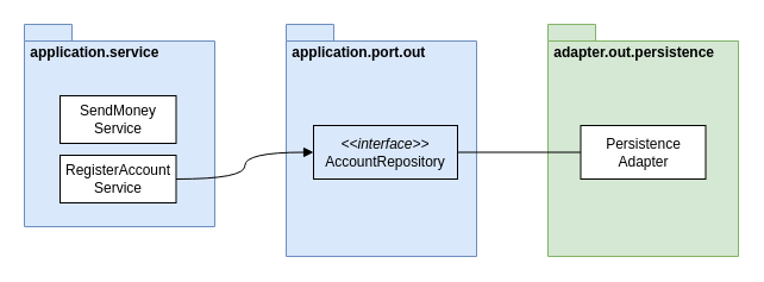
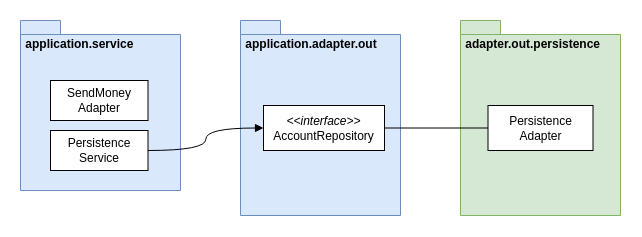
- <mxCell id="2" value="&amp;nbsp;application.port.out" style="shape=folder;fontStyle=1;spacingTop=10;tabWidth=40;tabHeight=14;tabPosition=left;html=1;whiteSpace=wrap;verticalAlign=top;align=left;fillColor=#dae8fc;strokeColor=#6c8ebf;" vertex="1" parent="1"><mxGeometry x="240" y="20" width="160" height="195" as="geometry" /></mxCell>
+ <mxCell id="2" value="&amp;nbsp;application.adapter.out" style="shape=folder;fontStyle=1;spacingTop=10;tabWidth=40;tabHeight=14;tabPosition=left;html=1;whiteSpace=wrap;verticalAlign=top;align=left;fillColor=#dae8fc;strokeColor=#6c8ebf;" vertex="1" parent="1"><mxGeometry x="240" y="20" width="160" height="195" as="geometry" /></mxCell>
- <mxCell id="5" value="SendMoney&lt;div&gt;Service&lt;/div&gt;" style="rounded=0;whiteSpace=wrap;html=1;" vertex="1" parent="1"><mxGeometry x="50" y="80" width="97.5" height="40" as="geometry" /></mxCell>
+ <mxCell id="5" value="SendMoney&lt;div&gt;Adapter&lt;/div&gt;" style="rounded=0;whiteSpace=wrap;html=1;" vertex="1" parent="1"><mxGeometry x="50" y="80" width="97.5" height="40" as="geometry" /></mxCell>
- <mxCell id="3" value="&lt;div&gt;&lt;i&gt;&amp;lt;&amp;lt;interface&amp;gt;&amp;gt;&lt;/i&gt;&lt;/div&gt;&lt;div&gt;AccountRepository&lt;/div&gt;" style="rounded=0;whiteSpace=wrap;html=1;fillColor=#dae8fc;" vertex="1" parent="1"><mxGeometry x="263" y="105" width="121" height="45" as="geometry" /></mxCell>
+ <mxCell id="3" value="&lt;div&gt;&lt;i&gt;&amp;lt;&amp;lt;interface&amp;gt;&amp;gt;&lt;/i&gt;&lt;/div&gt;&lt;div&gt;AccountRepository&lt;/div&gt;" style="rounded=0;whiteSpace=wrap;html=1;" vertex="1" parent="1"><mxGeometry x="263" y="105" width="121" height="45" as="geometry" /></mxCell>
- <mxCell id="7" value="RegisterAccount&lt;div&gt;Service&lt;/div&gt;" style="rounded=0;whiteSpace=wrap;html=1;" vertex="1" parent="1"><mxGeometry x="50" y="130" width="97.5" height="40" as="geometry" /></mxCell>
+ <mxCell id="7" value="Persistence&lt;div&gt;Service&lt;/div&gt;" style="rounded=0;whiteSpace=wrap;html=1;" vertex="1" parent="1"><mxGeometry x="50" y="130" width="97.5" height="40" as="geometry" /></mxCell>
